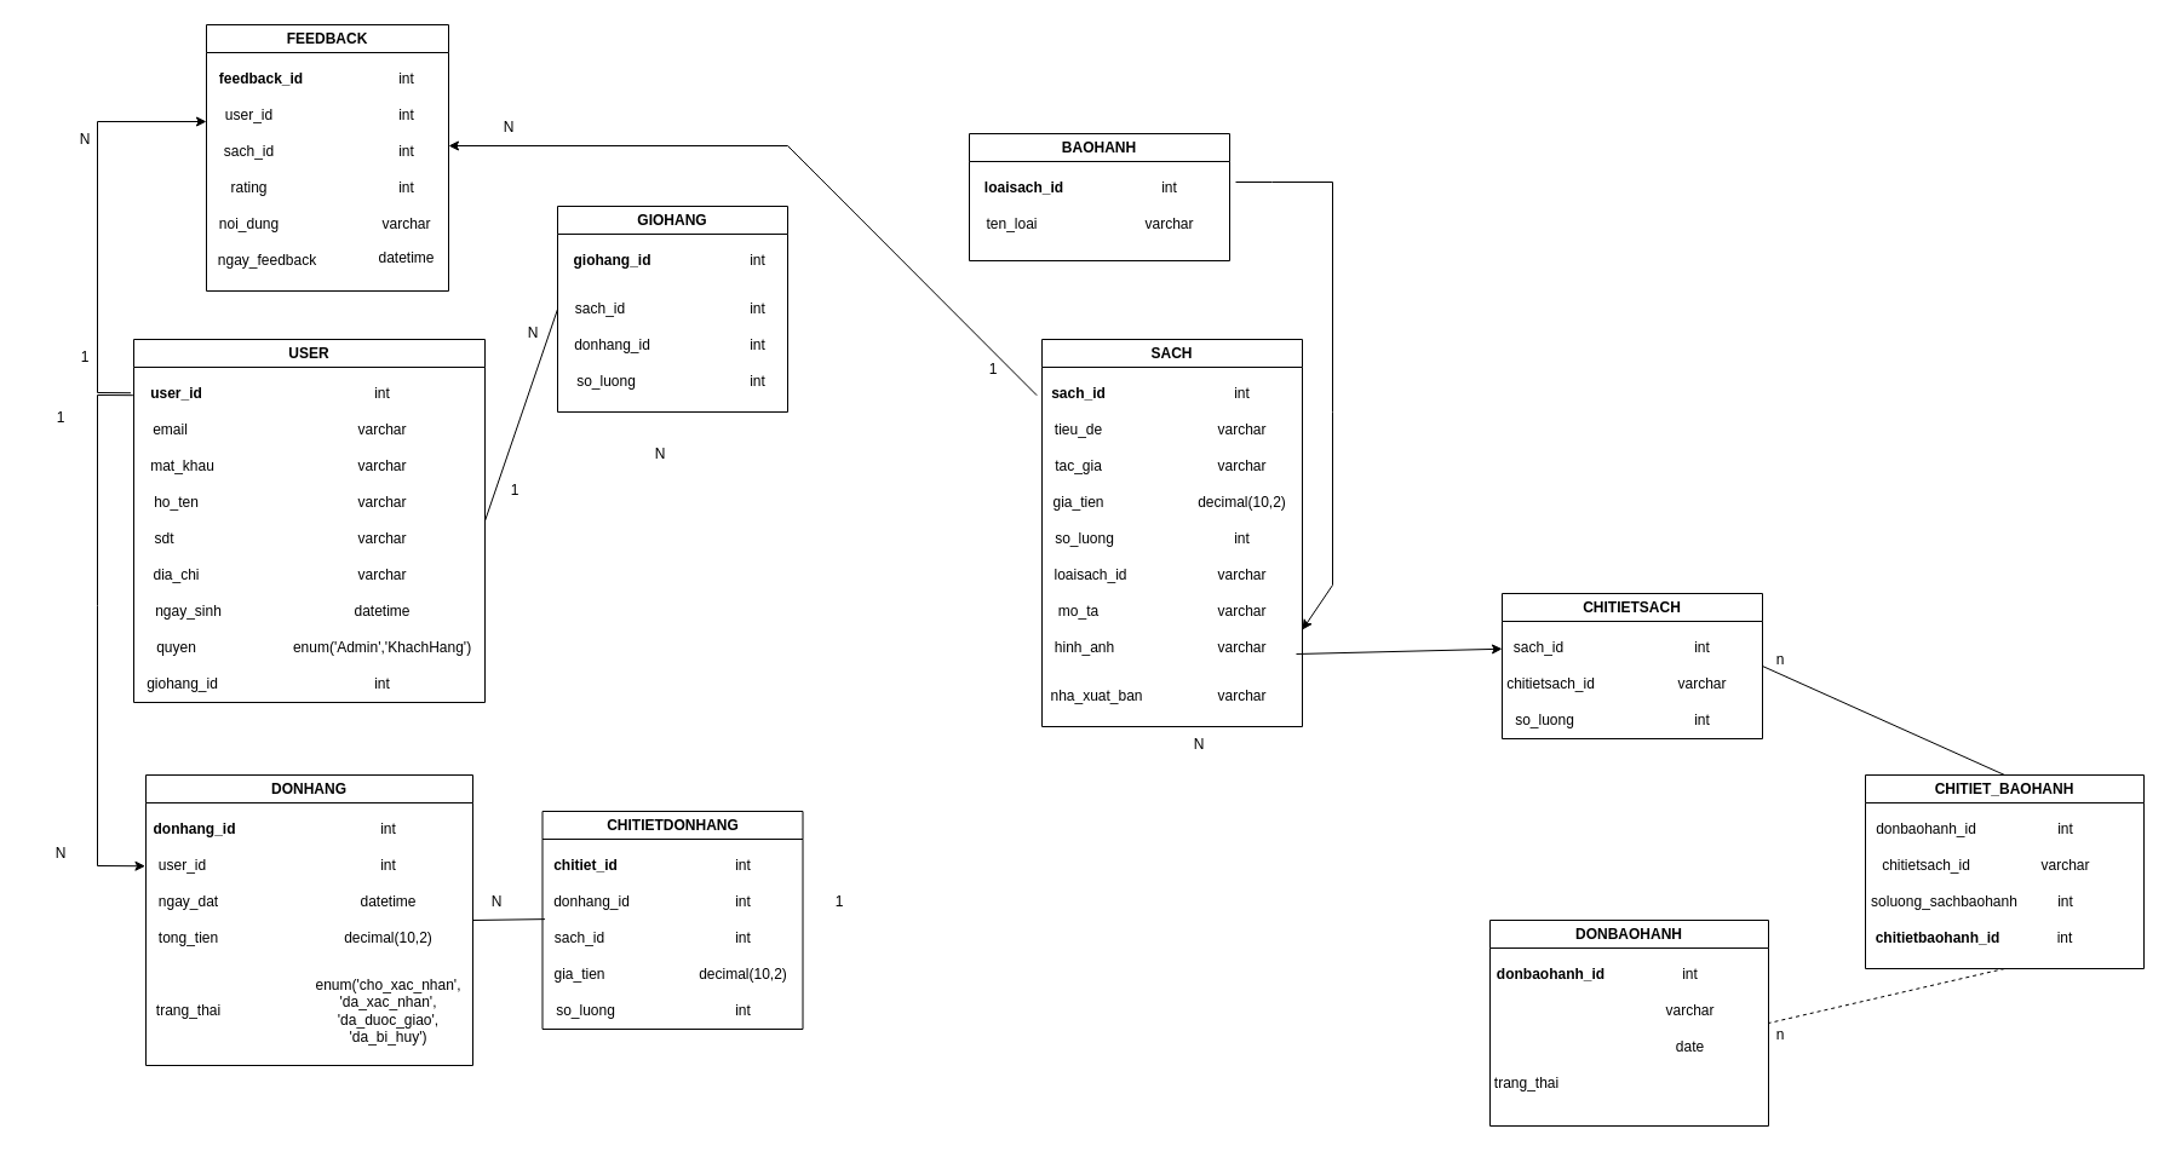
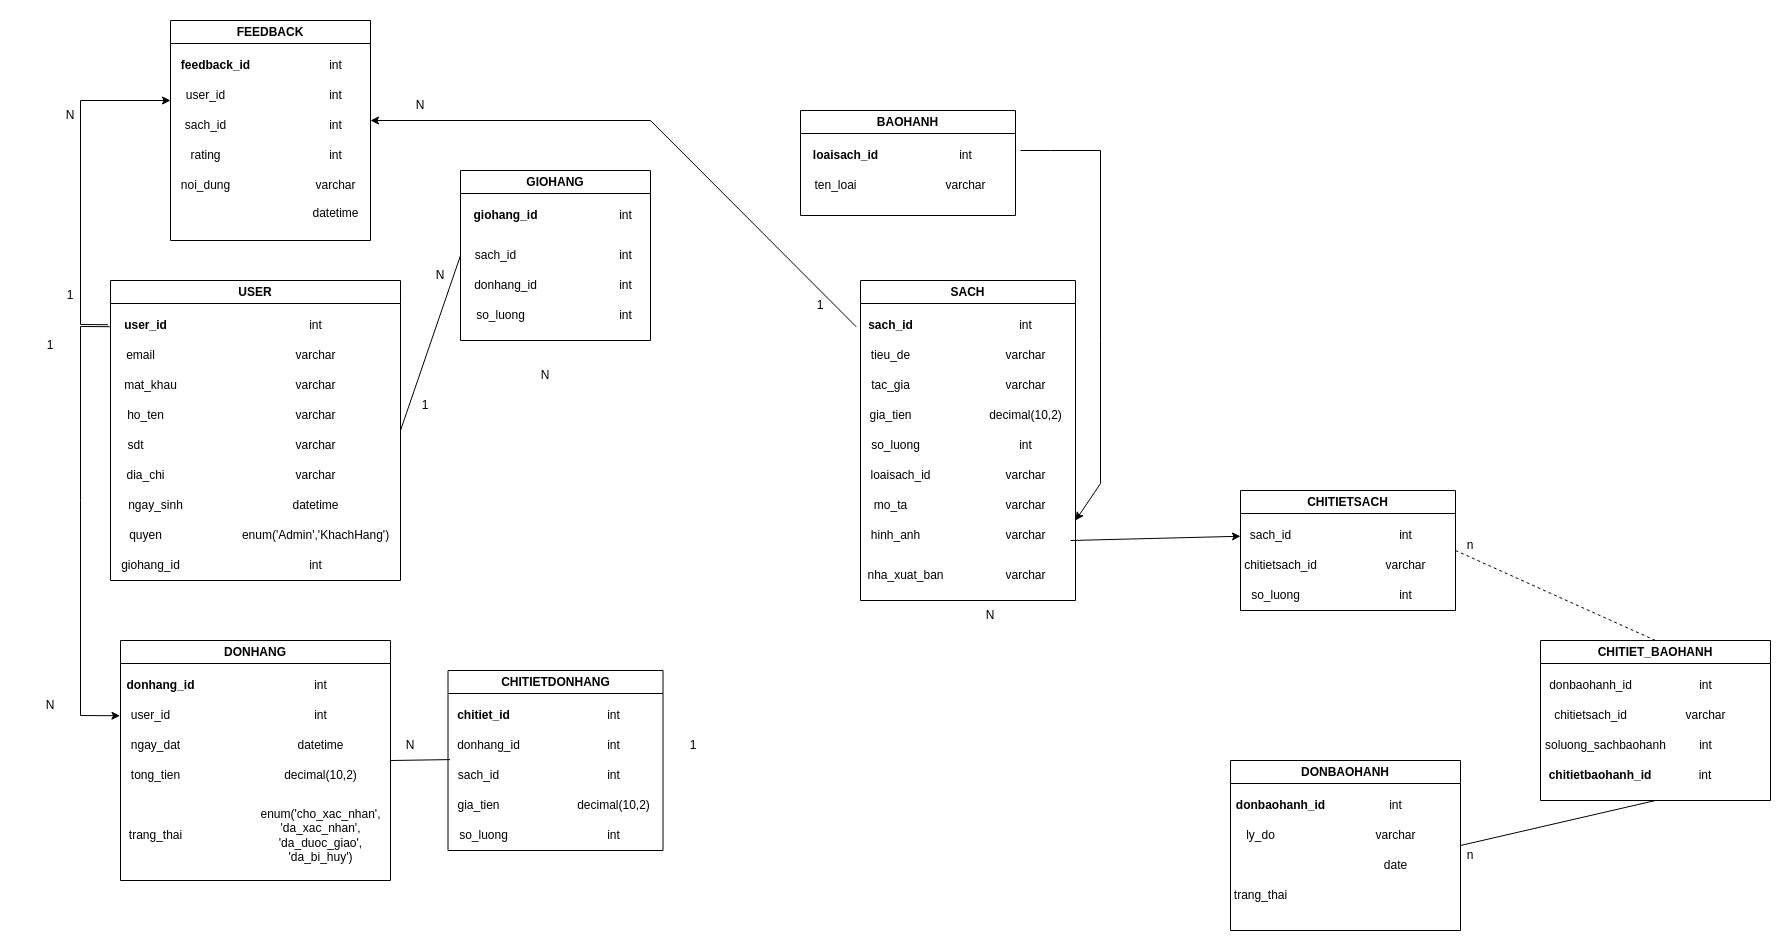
- <mxCell id="86" value="ngay_feedback" style="text;html=1;align=center;verticalAlign=middle;resizable=0;points=[];autosize=1;strokeColor=none;fillColor=none;" parent="76" vertex="1"><mxGeometry y="180" width="100" height="30" as="geometry" /></mxCell>
- <mxCell id="117" value="" style="endArrow=none;html=1;rounded=0;entryX=0.5;entryY=0;entryDx=0;entryDy=0;exitX=1;exitY=0.5;exitDx=0;exitDy=0;" parent="1" source="93" target="108" edge="1"><mxGeometry width="50" height="50" relative="1" as="geometry"><mxPoint x="1270" y="630" as="sourcePoint" /><mxPoint x="1320" y="580" as="targetPoint" /></mxGeometry></mxCell>
+ <mxCell id="117" value="" style="endArrow=none;html=1;rounded=0;entryX=0.5;entryY=0;entryDx=0;entryDy=0;exitX=1;exitY=0.5;exitDx=0;exitDy=0;dashed=1;" parent="1" source="93" target="108" edge="1"><mxGeometry width="50" height="50" relative="1" as="geometry"><mxPoint x="1270" y="630" as="sourcePoint" /><mxPoint x="1320" y="580" as="targetPoint" /></mxGeometry></mxCell>
- <mxCell id="118" value="" style="endArrow=none;html=1;rounded=0;entryX=1;entryY=0.5;entryDx=0;entryDy=0;exitX=0.5;exitY=1;exitDx=0;exitDy=0;dashed=1;" parent="1" source="108" target="100" edge="1"><mxGeometry width="50" height="50" relative="1" as="geometry"><mxPoint x="1270" y="630" as="sourcePoint" /><mxPoint x="1320" y="580" as="targetPoint" /></mxGeometry></mxCell>
+ <mxCell id="118" value="" style="endArrow=none;html=1;rounded=0;entryX=1;entryY=0.5;entryDx=0;entryDy=0;exitX=0.5;exitY=1;exitDx=0;exitDy=0;" parent="1" source="108" target="100" edge="1"><mxGeometry width="50" height="50" relative="1" as="geometry"><mxPoint x="1270" y="630" as="sourcePoint" /><mxPoint x="1320" y="580" as="targetPoint" /></mxGeometry></mxCell>
+ <mxCell id="104" value="ly_do" style="text;html=1;align=center;verticalAlign=middle;resizable=0;points=[];autosize=1;strokeColor=none;fillColor=none;" parent="100" vertex="1"><mxGeometry x="5" y="60" width="50" height="30" as="geometry" /></mxCell>
